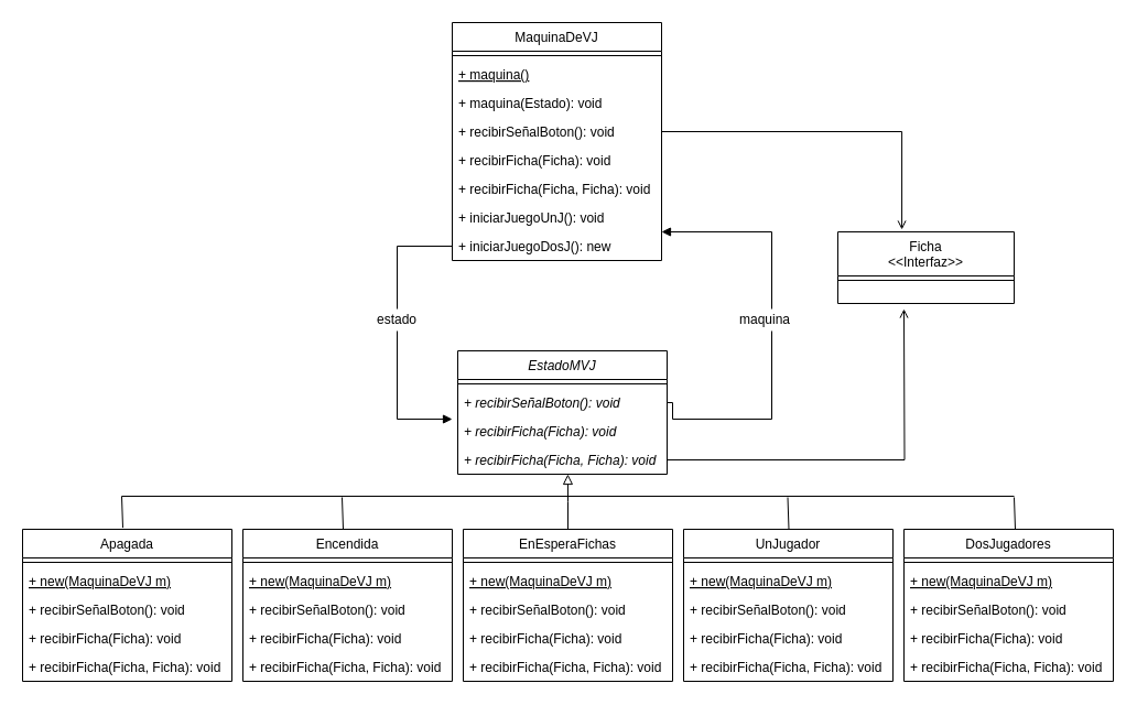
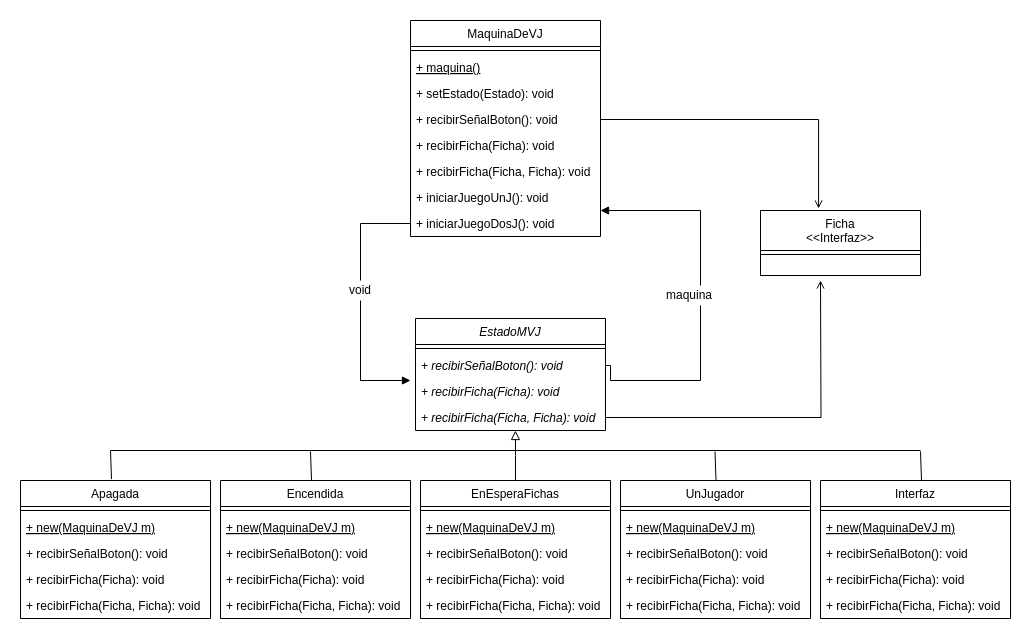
- <mxCell id="5" value="+ maquina(Estado): void" style="text;align=left;verticalAlign=top;spacingLeft=4;spacingRight=4;overflow=hidden;rotatable=0;points=[[0,0.5],[1,0.5]];portConstraint=eastwest;" parent="2" vertex="1"><mxGeometry y="60" width="190" height="26" as="geometry" /></mxCell>
+ <mxCell id="5" value="+ setEstado(Estado): void" style="text;align=left;verticalAlign=top;spacingLeft=4;spacingRight=4;overflow=hidden;rotatable=0;points=[[0,0.5],[1,0.5]];portConstraint=eastwest;" parent="2" vertex="1"><mxGeometry y="60" width="190" height="26" as="geometry" /></mxCell>
- <mxCell id="11" value="+ iniciarJuegoDosJ(): new" style="text;align=left;verticalAlign=top;spacingLeft=4;spacingRight=4;overflow=hidden;rotatable=0;points=[[0,0.5],[1,0.5]];portConstraint=eastwest;" vertex="1" parent="2"><mxGeometry y="190" width="190" height="26" as="geometry" /></mxCell>
+ <mxCell id="11" value="+ iniciarJuegoDosJ(): void" style="text;align=left;verticalAlign=top;spacingLeft=4;spacingRight=4;overflow=hidden;rotatable=0;points=[[0,0.5],[1,0.5]];portConstraint=eastwest;" vertex="1" parent="2"><mxGeometry y="190" width="190" height="26" as="geometry" /></mxCell>
- <mxCell id="51" value="estado" style="text;html=1;align=center;verticalAlign=middle;whiteSpace=wrap;rounded=0;fillColor=default;" vertex="1" parent="1"><mxGeometry x="330" y="280" width="60" height="20" as="geometry" /></mxCell>
+ <mxCell id="51" value="void" style="text;html=1;align=center;verticalAlign=middle;whiteSpace=wrap;rounded=0;fillColor=default;" vertex="1" parent="1"><mxGeometry x="330" y="280" width="60" height="20" as="geometry" /></mxCell>
- <mxCell id="53" value="maquina" style="text;html=1;align=center;verticalAlign=middle;whiteSpace=wrap;rounded=0;fillColor=default;" vertex="1" parent="1"><mxGeometry x="664" y="280" width="60" height="20" as="geometry" /></mxCell>
+ <mxCell id="53" value="maquina" style="text;html=1;align=center;verticalAlign=middle;whiteSpace=wrap;rounded=0;fillColor=default;" vertex="1" parent="1"><mxGeometry x="659" y="285" width="60" height="20" as="geometry" /></mxCell>
- <mxCell id="44" value="DosJugadores" style="swimlane;fontStyle=0;align=center;verticalAlign=top;childLayout=stackLayout;horizontal=1;startSize=26;horizontalStack=0;resizeParent=1;resizeLast=0;collapsible=1;marginBottom=0;rounded=0;shadow=0;strokeWidth=1;" vertex="1" parent="1"><mxGeometry x="820" y="480" width="190" height="138" as="geometry"><mxRectangle x="560" y="380" width="160" height="26" as="alternateBounds" /></mxGeometry></mxCell>
+ <mxCell id="44" value="Interfaz" style="swimlane;fontStyle=0;align=center;verticalAlign=top;childLayout=stackLayout;horizontal=1;startSize=26;horizontalStack=0;resizeParent=1;resizeLast=0;collapsible=1;marginBottom=0;rounded=0;shadow=0;strokeWidth=1;" vertex="1" parent="1"><mxGeometry x="820" y="480" width="190" height="138" as="geometry"><mxRectangle x="560" y="380" width="160" height="26" as="alternateBounds" /></mxGeometry></mxCell>
